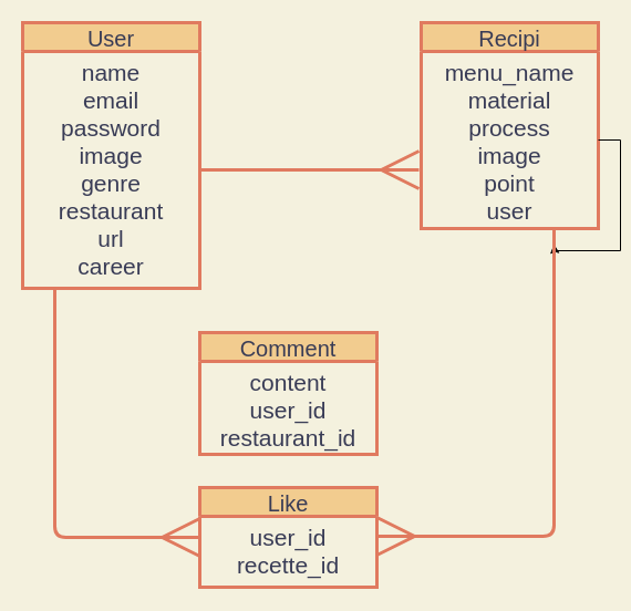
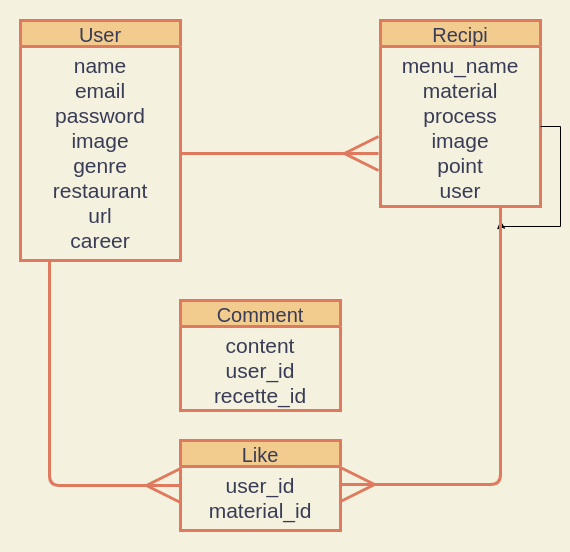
- <mxCell id="7" value="content&#10;user_id&#10;restaurant_id" style="text;strokeColor=none;fillColor=none;spacingLeft=4;spacingRight=4;overflow=hidden;rotatable=0;points=[[0,0.5],[1,0.5]];portConstraint=eastwest;fontSize=21;align=center;fontColor=#393C56;" parent="6" vertex="1"><mxGeometry y="26" width="160" height="84" as="geometry" /></mxCell>
+ <mxCell id="7" value="content&#10;user_id&#10;recette_id" style="text;strokeColor=none;fillColor=none;spacingLeft=4;spacingRight=4;overflow=hidden;rotatable=0;points=[[0,0.5],[1,0.5]];portConstraint=eastwest;fontSize=21;align=center;fontColor=#393C56;" parent="6" vertex="1"><mxGeometry y="26" width="160" height="84" as="geometry" /></mxCell>
- <mxCell id="10" value="user_id&#10;recette_id" style="text;strokeColor=none;fillColor=none;spacingLeft=4;spacingRight=4;overflow=hidden;rotatable=0;points=[[0,0.5],[1,0.5]];portConstraint=eastwest;fontSize=21;align=center;fontColor=#393C56;" vertex="1" parent="9"><mxGeometry y="26" width="160" height="64" as="geometry" /></mxCell>
+ <mxCell id="10" value="user_id&#10;material_id" style="text;strokeColor=none;fillColor=none;spacingLeft=4;spacingRight=4;overflow=hidden;rotatable=0;points=[[0,0.5],[1,0.5]];portConstraint=eastwest;fontSize=21;align=center;fontColor=#393C56;" vertex="1" parent="9"><mxGeometry y="26" width="160" height="64" as="geometry" /></mxCell>
